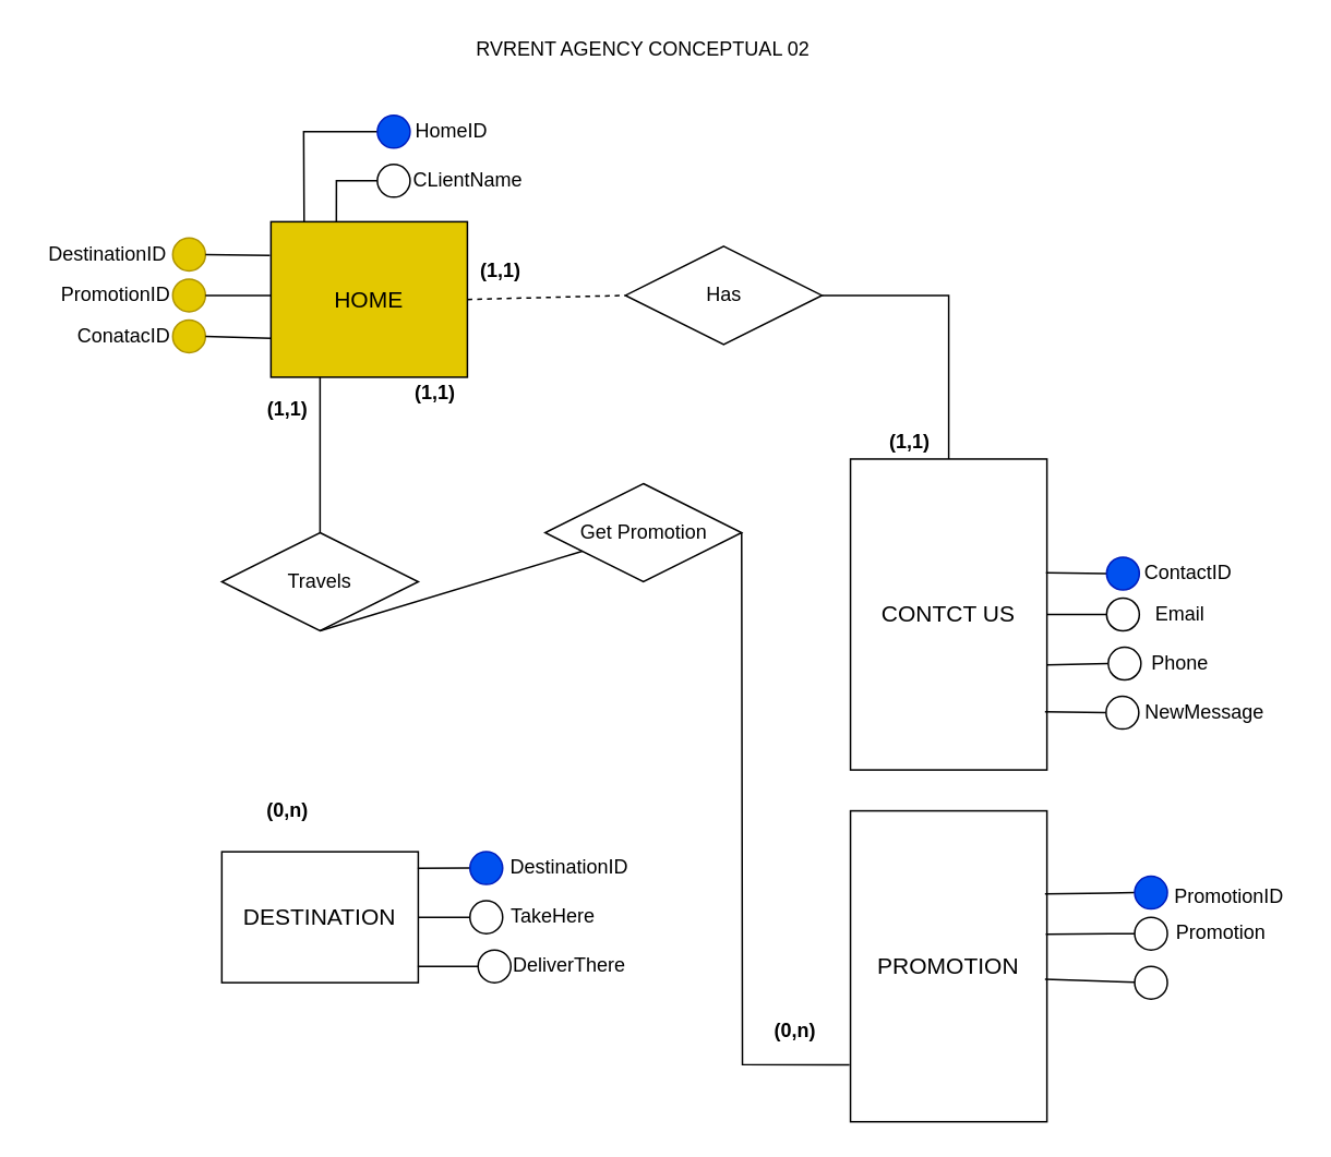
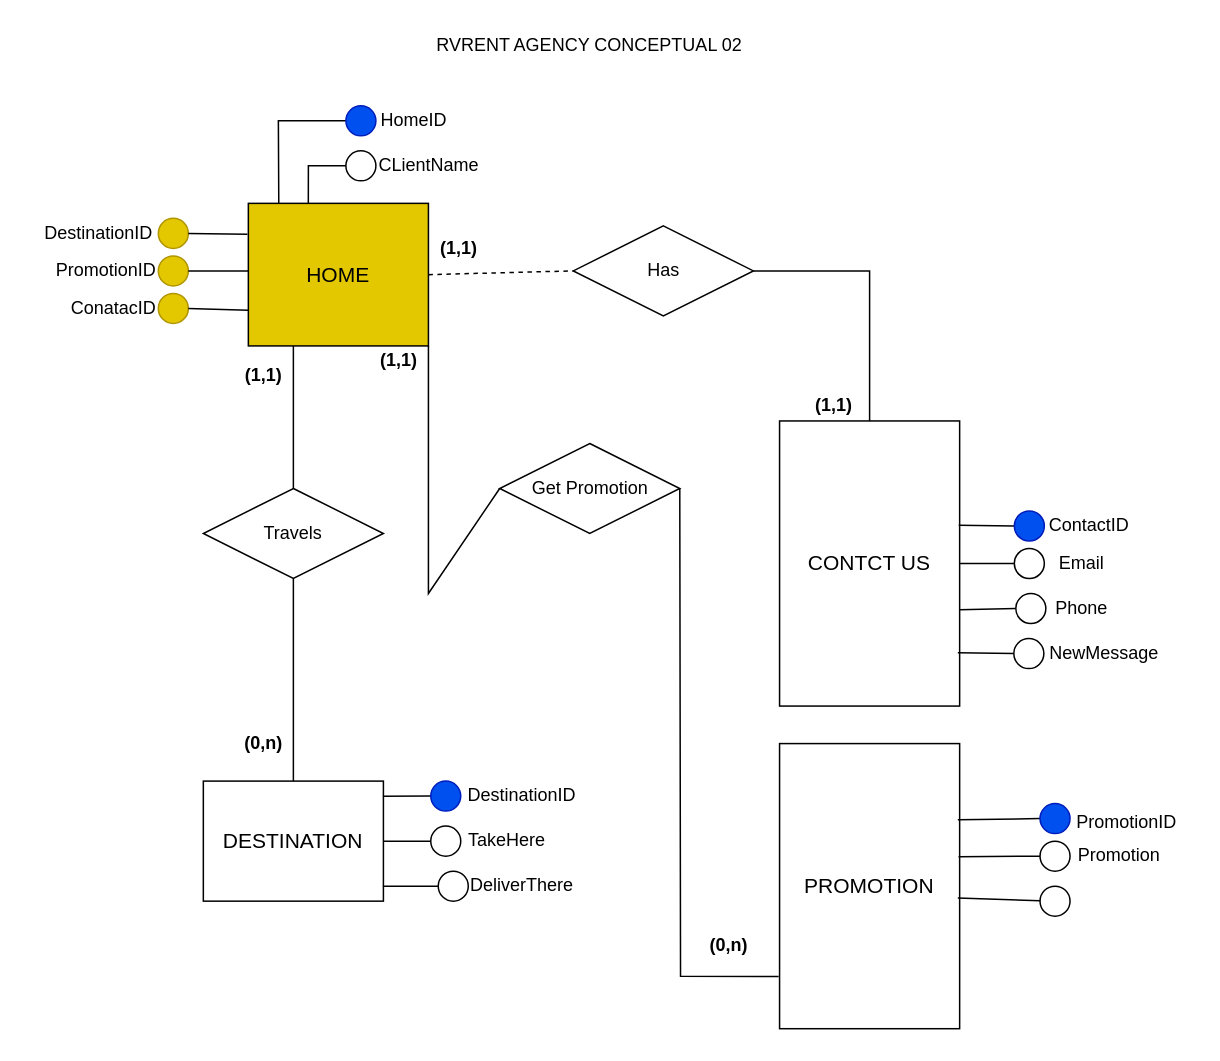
+ <mxCell id="11" value="" style="endArrow=none;html=1;rounded=0;exitX=0;exitY=0.5;exitDx=0;exitDy=0;entryX=1;entryY=1;entryDx=0;entryDy=0;" parent="1" source="7" target="2" edge="1"><mxGeometry relative="1" as="geometry"><mxPoint x="756.6" y="226.07" as="sourcePoint" /><mxPoint x="285" y="70" as="targetPoint" /><Array as="points"><mxPoint x="285" y="395" /></Array></mxGeometry></mxCell>
- <mxCell id="9" value="" style="endArrow=none;html=1;rounded=0;exitX=0.5;exitY=1;exitDx=0;exitDy=0;" parent="1" source="6" target="7" edge="1"><mxGeometry relative="1" as="geometry"><mxPoint x="265" y="75" as="sourcePoint" /><mxPoint x="265" y="230" as="targetPoint" /></mxGeometry></mxCell>
+ <mxCell id="9" value="" style="endArrow=none;html=1;rounded=0;exitX=0.5;exitY=1;exitDx=0;exitDy=0;entryX=0.5;entryY=0;entryDx=0;entryDy=0;" parent="1" source="6" target="5" edge="1"><mxGeometry relative="1" as="geometry"><mxPoint x="265" y="75" as="sourcePoint" /><mxPoint x="265" y="230" as="targetPoint" /></mxGeometry></mxCell>
